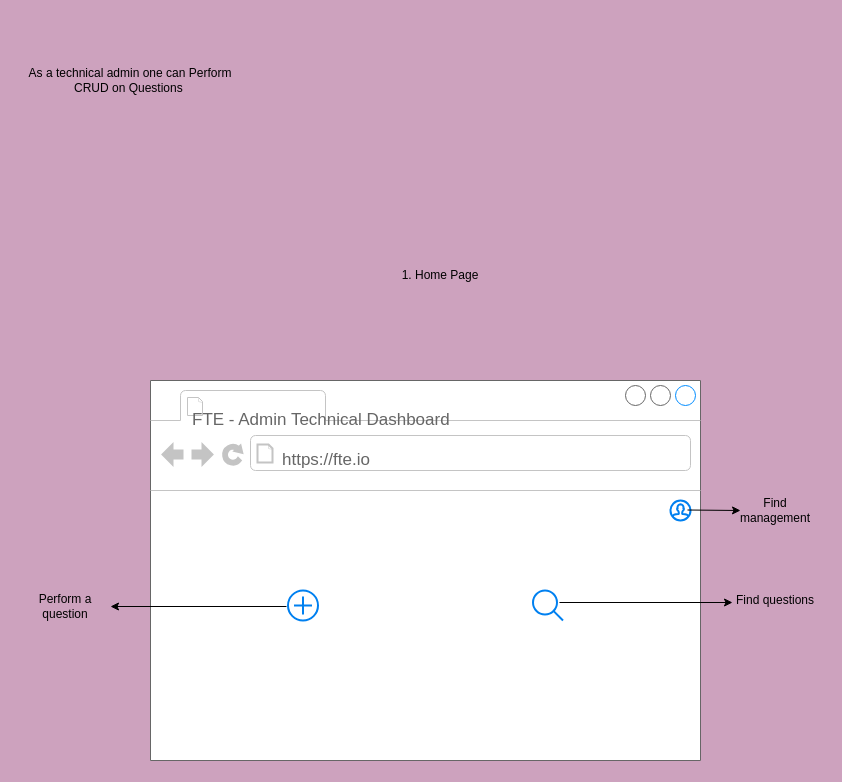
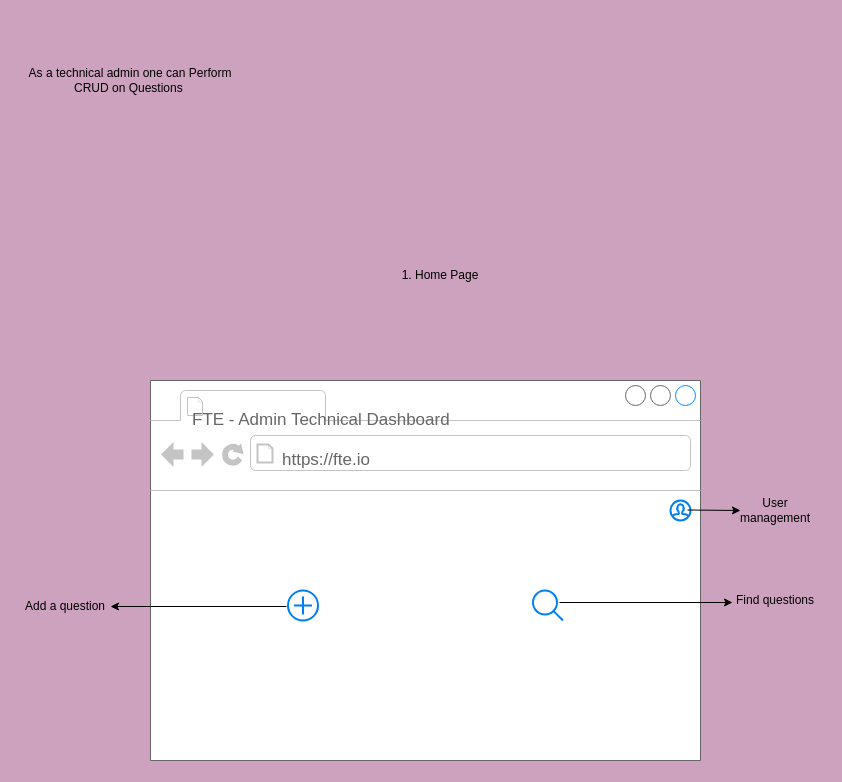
- <mxCell id="13" value="Find management" style="text;html=1;strokeColor=none;fillColor=none;align=center;verticalAlign=middle;whiteSpace=wrap;rounded=0;" parent="1" vertex="1"><mxGeometry x="730" y="490" width="90" height="40" as="geometry" /></mxCell>
+ <mxCell id="13" value="User management" style="text;html=1;strokeColor=none;fillColor=none;align=center;verticalAlign=middle;whiteSpace=wrap;rounded=0;" parent="1" vertex="1"><mxGeometry x="730" y="490" width="90" height="40" as="geometry" /></mxCell>
- <mxCell id="9" value="Perform a question" style="text;html=1;strokeColor=none;fillColor=none;align=center;verticalAlign=middle;whiteSpace=wrap;rounded=0;" parent="1" vertex="1"><mxGeometry x="20" y="586" width="90" height="40" as="geometry" /></mxCell>
+ <mxCell id="9" value="Add a question" style="text;html=1;strokeColor=none;fillColor=none;align=center;verticalAlign=middle;whiteSpace=wrap;rounded=0;" parent="1" vertex="1"><mxGeometry x="20" y="586" width="90" height="40" as="geometry" /></mxCell>
